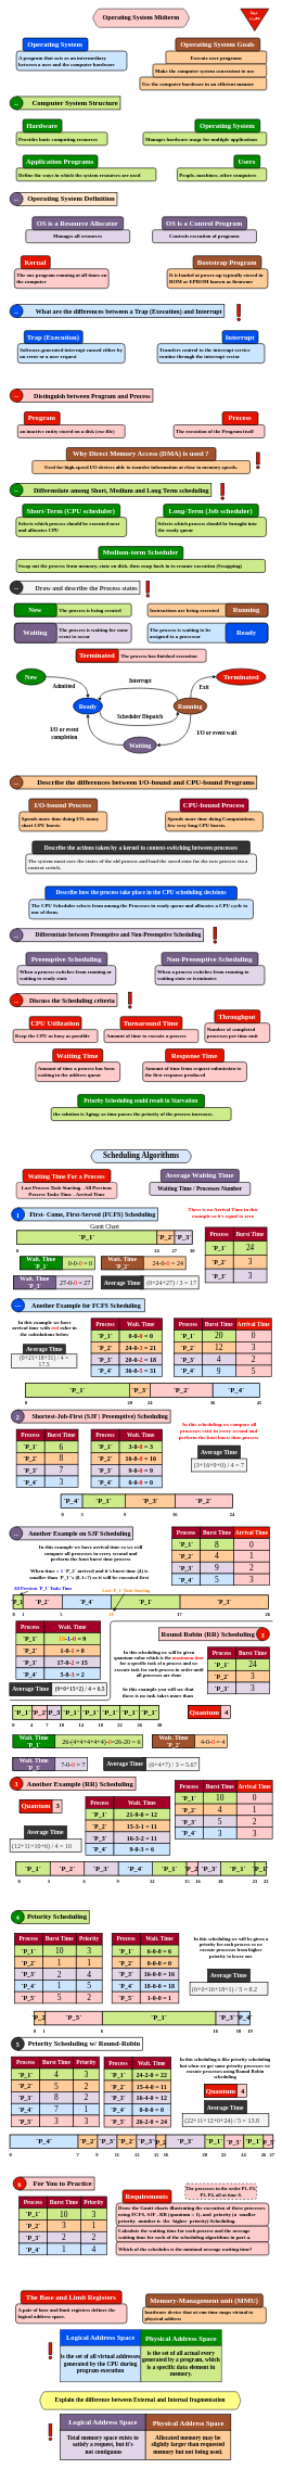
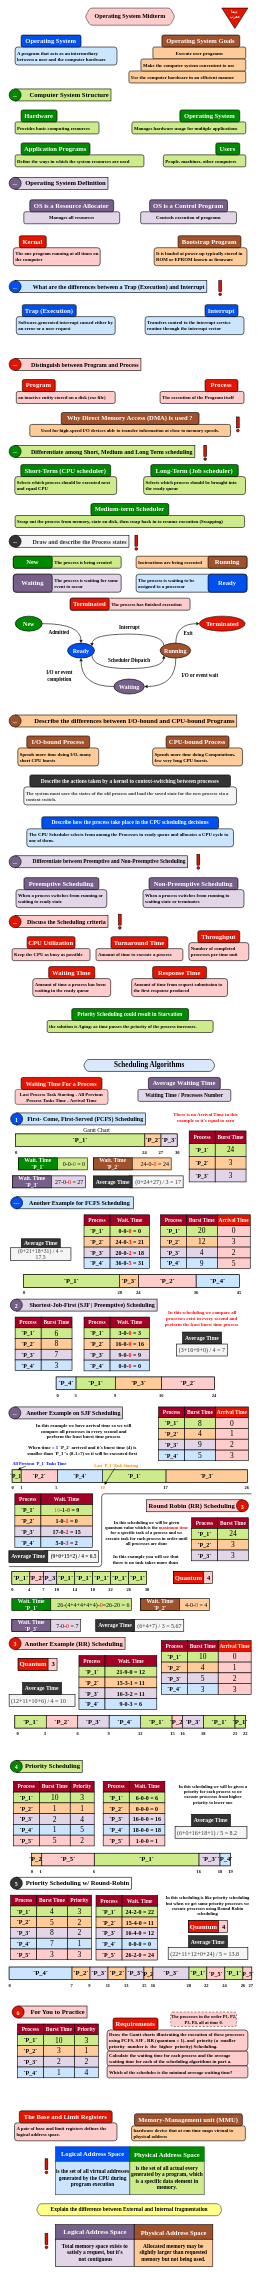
- <mxCell id="28" value="Operating System Definition" style="rounded=1;whiteSpace=wrap;html=1;fontSize=22;fillColor=#ffe6cc;strokeColor=#000000;strokeWidth=2;fontFamily=Mina;arcSize=0;hachureGap=4;align=right;spacingRight=5;fontStyle=1;" parent="27" vertex="1"><mxGeometry x="20" width="310" height="40" as="geometry" /></mxCell>
+ <mxCell id="28" value="Operating System Definition" style="rounded=1;whiteSpace=wrap;html=1;fontSize=22;fillColor=#e1d5e7;strokeColor=#000000;strokeWidth=2;fontFamily=Mina;arcSize=0;hachureGap=4;align=right;spacingRight=5;fontStyle=1" parent="27" vertex="1"><mxGeometry x="20" width="310" height="40" as="geometry" /></mxCell>
- <mxCell id="67" value="Selects which process should be executed next and allocates CPU" style="rounded=1;whiteSpace=wrap;html=1;hachureGap=4;fontFamily=Mina;strokeWidth=2;fillColor=#cdeb8b;strokeColor=#000000;fontSize=16;fontStyle=1;labelBorderColor=none;textShadow=0;labelBackgroundColor=none;align=left;spacing=7;verticalAlign=middle;" parent="66" vertex="1"><mxGeometry y="40" width="340" height="60" as="geometry" /></mxCell>
+ <mxCell id="67" value="Selects which process should be executed next and equal CPU" style="rounded=1;whiteSpace=wrap;html=1;hachureGap=4;fontFamily=Mina;strokeWidth=2;fillColor=#cdeb8b;strokeColor=#000000;fontSize=16;fontStyle=1;labelBorderColor=none;textShadow=0;labelBackgroundColor=none;align=left;spacing=7;verticalAlign=middle;" parent="66" vertex="1"><mxGeometry y="40" width="340" height="60" as="geometry" /></mxCell>
- <mxCell id="130" value="CPU-bound Process" style="rounded=1;whiteSpace=wrap;html=1;hachureGap=4;fontFamily=Mina;strokeWidth=2;fillColor=#a20025;strokeColor=#000000;fontSize=22;fontStyle=1;labelBorderColor=none;textShadow=0;labelBackgroundColor=none;align=center;spacing=5;verticalAlign=middle;spacingTop=0;spacingRight=2;fontColor=#ffffff;container=0;" parent="128" vertex="1"><mxGeometry x="45" width="210" height="40" as="geometry" /></mxCell>
+ <mxCell id="130" value="CPU-bound Process" style="rounded=1;whiteSpace=wrap;html=1;hachureGap=4;fontFamily=Mina;strokeWidth=2;fillColor=#a0522d;strokeColor=#000000;fontSize=22;fontStyle=1;labelBorderColor=none;textShadow=0;labelBackgroundColor=none;align=center;spacing=5;verticalAlign=middle;spacingTop=0;spacingRight=2;fontColor=#ffffff;container=0;" parent="128" vertex="1"><mxGeometry x="45" width="210" height="40" as="geometry" /></mxCell>
- <mxCell id="165" value="Amount of time a process has been waiting in the address queue" style="rounded=1;whiteSpace=wrap;html=1;hachureGap=4;fontFamily=Mina;strokeWidth=2;fillColor=#ffcccc;strokeColor=#000000;fontSize=16;fontStyle=1;labelBorderColor=none;textShadow=0;labelBackgroundColor=none;align=left;spacing=7;verticalAlign=middle;" parent="164" vertex="1"><mxGeometry y="40" width="260" height="60" as="geometry" /></mxCell>
+ <mxCell id="165" value="Amount of time a process has been waiting in the ready queue" style="rounded=1;whiteSpace=wrap;html=1;hachureGap=4;fontFamily=Mina;strokeWidth=2;fillColor=#ffcccc;strokeColor=#000000;fontSize=16;fontStyle=1;labelBorderColor=none;textShadow=0;labelBackgroundColor=none;align=left;spacing=7;verticalAlign=middle;" parent="164" vertex="1"><mxGeometry y="40" width="260" height="60" as="geometry" /></mxCell>
- <mxCell id="173" value="Scheduling Algorithms" style="shape=hexagon;perimeter=hexagonPerimeter2;whiteSpace=wrap;fixedSize=1;size=12;fillColor=#dae8fc;strokeColor=#000000;fontFamily=ADLaM Display;fontSize=24;strokeWidth=2;align=center;spacingLeft=0;spacingBottom=5;fillStyle=hachure;fontStyle=1;rounded=1;arcSize=14;fontSource=https%3A%2F%2Ffonts.googleapis.com%2Fcss%3Ffamily%3DADLaM%2BDisplay;" parent="1" vertex="1"><mxGeometry x="278" y="3530" width="312" height="40" as="geometry" /></mxCell>
+ <mxCell id="173" value="Scheduling Algorithms" style="shape=hexagon;perimeter=hexagonPerimeter2;whiteSpace=wrap;fixedSize=1;size=12;fillColor=#dae8fc;strokeColor=#000000;fontFamily=ADLaM Display;fontSize=24;strokeWidth=2;align=center;spacingLeft=0;spacingBottom=5;fillStyle=hachure;fontStyle=1;rounded=1;arcSize=14;fontSource=https%3A%2F%2Ffonts.googleapis.com%2Fcss%3Ffamily%3DADLaM%2BDisplay;" parent="1" vertex="1"><mxGeometry x="278" y="3530" width="440" height="40" as="geometry" /></mxCell>
- <mxCell id="251" value="In this example we have arrival time with &lt;font color=&quot;#ff0000&quot; style=&quot;font-size: 16px;&quot;&gt;red&lt;/font&gt; color in the calculations below" style="text;html=1;align=center;verticalAlign=middle;whiteSpace=wrap;rounded=0;fontFamily=Changa;fontStyle=1;fontSize=16;fontColor=#000000;fontSource=https%3A%2F%2Ffonts.googleapis.com%2Fcss%3Ffamily%3DChanga;" parent="1" vertex="1"><mxGeometry x="32" y="4054.07" width="210" height="48.57" as="geometry" /></mxCell>
- <mxCell id="247" value="Shortest-Job-First (SJF | Preemptive) Scheduling" style="rounded=1;whiteSpace=wrap;html=1;fontSize=20;fillColor=#ffcccc;strokeColor=#000000;strokeWidth=2;fontFamily=Mina;arcSize=0;hachureGap=4;align=right;spacingRight=5;fontStyle=1;" parent="246" vertex="1"><mxGeometry x="20" width="470" height="40" as="geometry" /></mxCell>
+ <mxCell id="247" value="Shortest-Job-First (SJF | Preemptive) Scheduling" style="rounded=1;whiteSpace=wrap;html=1;fontSize=20;fillColor=#e1d5e7;strokeColor=#000000;strokeWidth=2;fontFamily=Mina;arcSize=0;hachureGap=4;align=right;spacingRight=5;fontStyle=1" parent="246" vertex="1"><mxGeometry x="20" width="470" height="40" as="geometry" /></mxCell>
- <mxCell id="410" value="16-3-2 = 11" style="whiteSpace=wrap;html=1;strokeWidth=2;fillColor=#e1d5e7;strokeColor=#000000;container=0;fontSize=20;fontStyle=1;fontFamily=Changa;fontSource=https%3A%2F%2Ffonts.googleapis.com%2Fcss%3Ffamily%3DChanga;rounded=1;" vertex="1" parent="401"><mxGeometry x="87" y="107.741" width="172.92" height="35.914" as="geometry" /></mxCell>
+ <mxCell id="410" value="16-3-2 = 11" style="rounded=0;whiteSpace=wrap;html=1;strokeWidth=2;fillColor=#e1d5e7;strokeColor=#000000;container=0;fontSize=20;fontStyle=1;fontFamily=Changa;fontSource=https%3A%2F%2Ffonts.googleapis.com%2Fcss%3Ffamily%3DChanga;" vertex="1" parent="401"><mxGeometry x="87" y="107.741" width="172.92" height="35.914" as="geometry" /></mxCell>
- <mxCell id="615" value="Explain the difference between External and Internal fragmentation" style="shape=hexagon;perimeter=hexagonPerimeter2;whiteSpace=wrap;fixedSize=1;size=11;fillColor=#ffff88;strokeColor=#36393d;fontFamily=ADLaM Display;fontSize=18;strokeWidth=2;align=center;spacingLeft=0;spacingBottom=5;fillStyle=hachure;fontStyle=1;rounded=1;arcSize=14;fontSource=https%3A%2F%2Ffonts.googleapis.com%2Fcss%3Ffamily%3DADLaM%2BDisplay;" vertex="1" parent="1"><mxGeometry x="121.07" y="7350" width="620" height="55" as="geometry" /></mxCell>
+ <mxCell id="615" value="Explain the difference between External and Internal fragmentation" style="shape=hexagon;perimeter=hexagonPerimeter2;whiteSpace=wrap;fixedSize=1;size=11;fillColor=#ffff88;strokeColor=#36393d;fontFamily=ADLaM Display;fontSize=18;strokeWidth=2;align=center;spacingLeft=0;spacingBottom=5;fillStyle=hachure;fontStyle=1;rounded=1;arcSize=14;fontSource=https%3A%2F%2Ffonts.googleapis.com%2Fcss%3Ffamily%3DADLaM%2BDisplay;" vertex="1" parent="1"><mxGeometry x="121.07" y="7350" width="620" height="40" as="geometry" /></mxCell>
